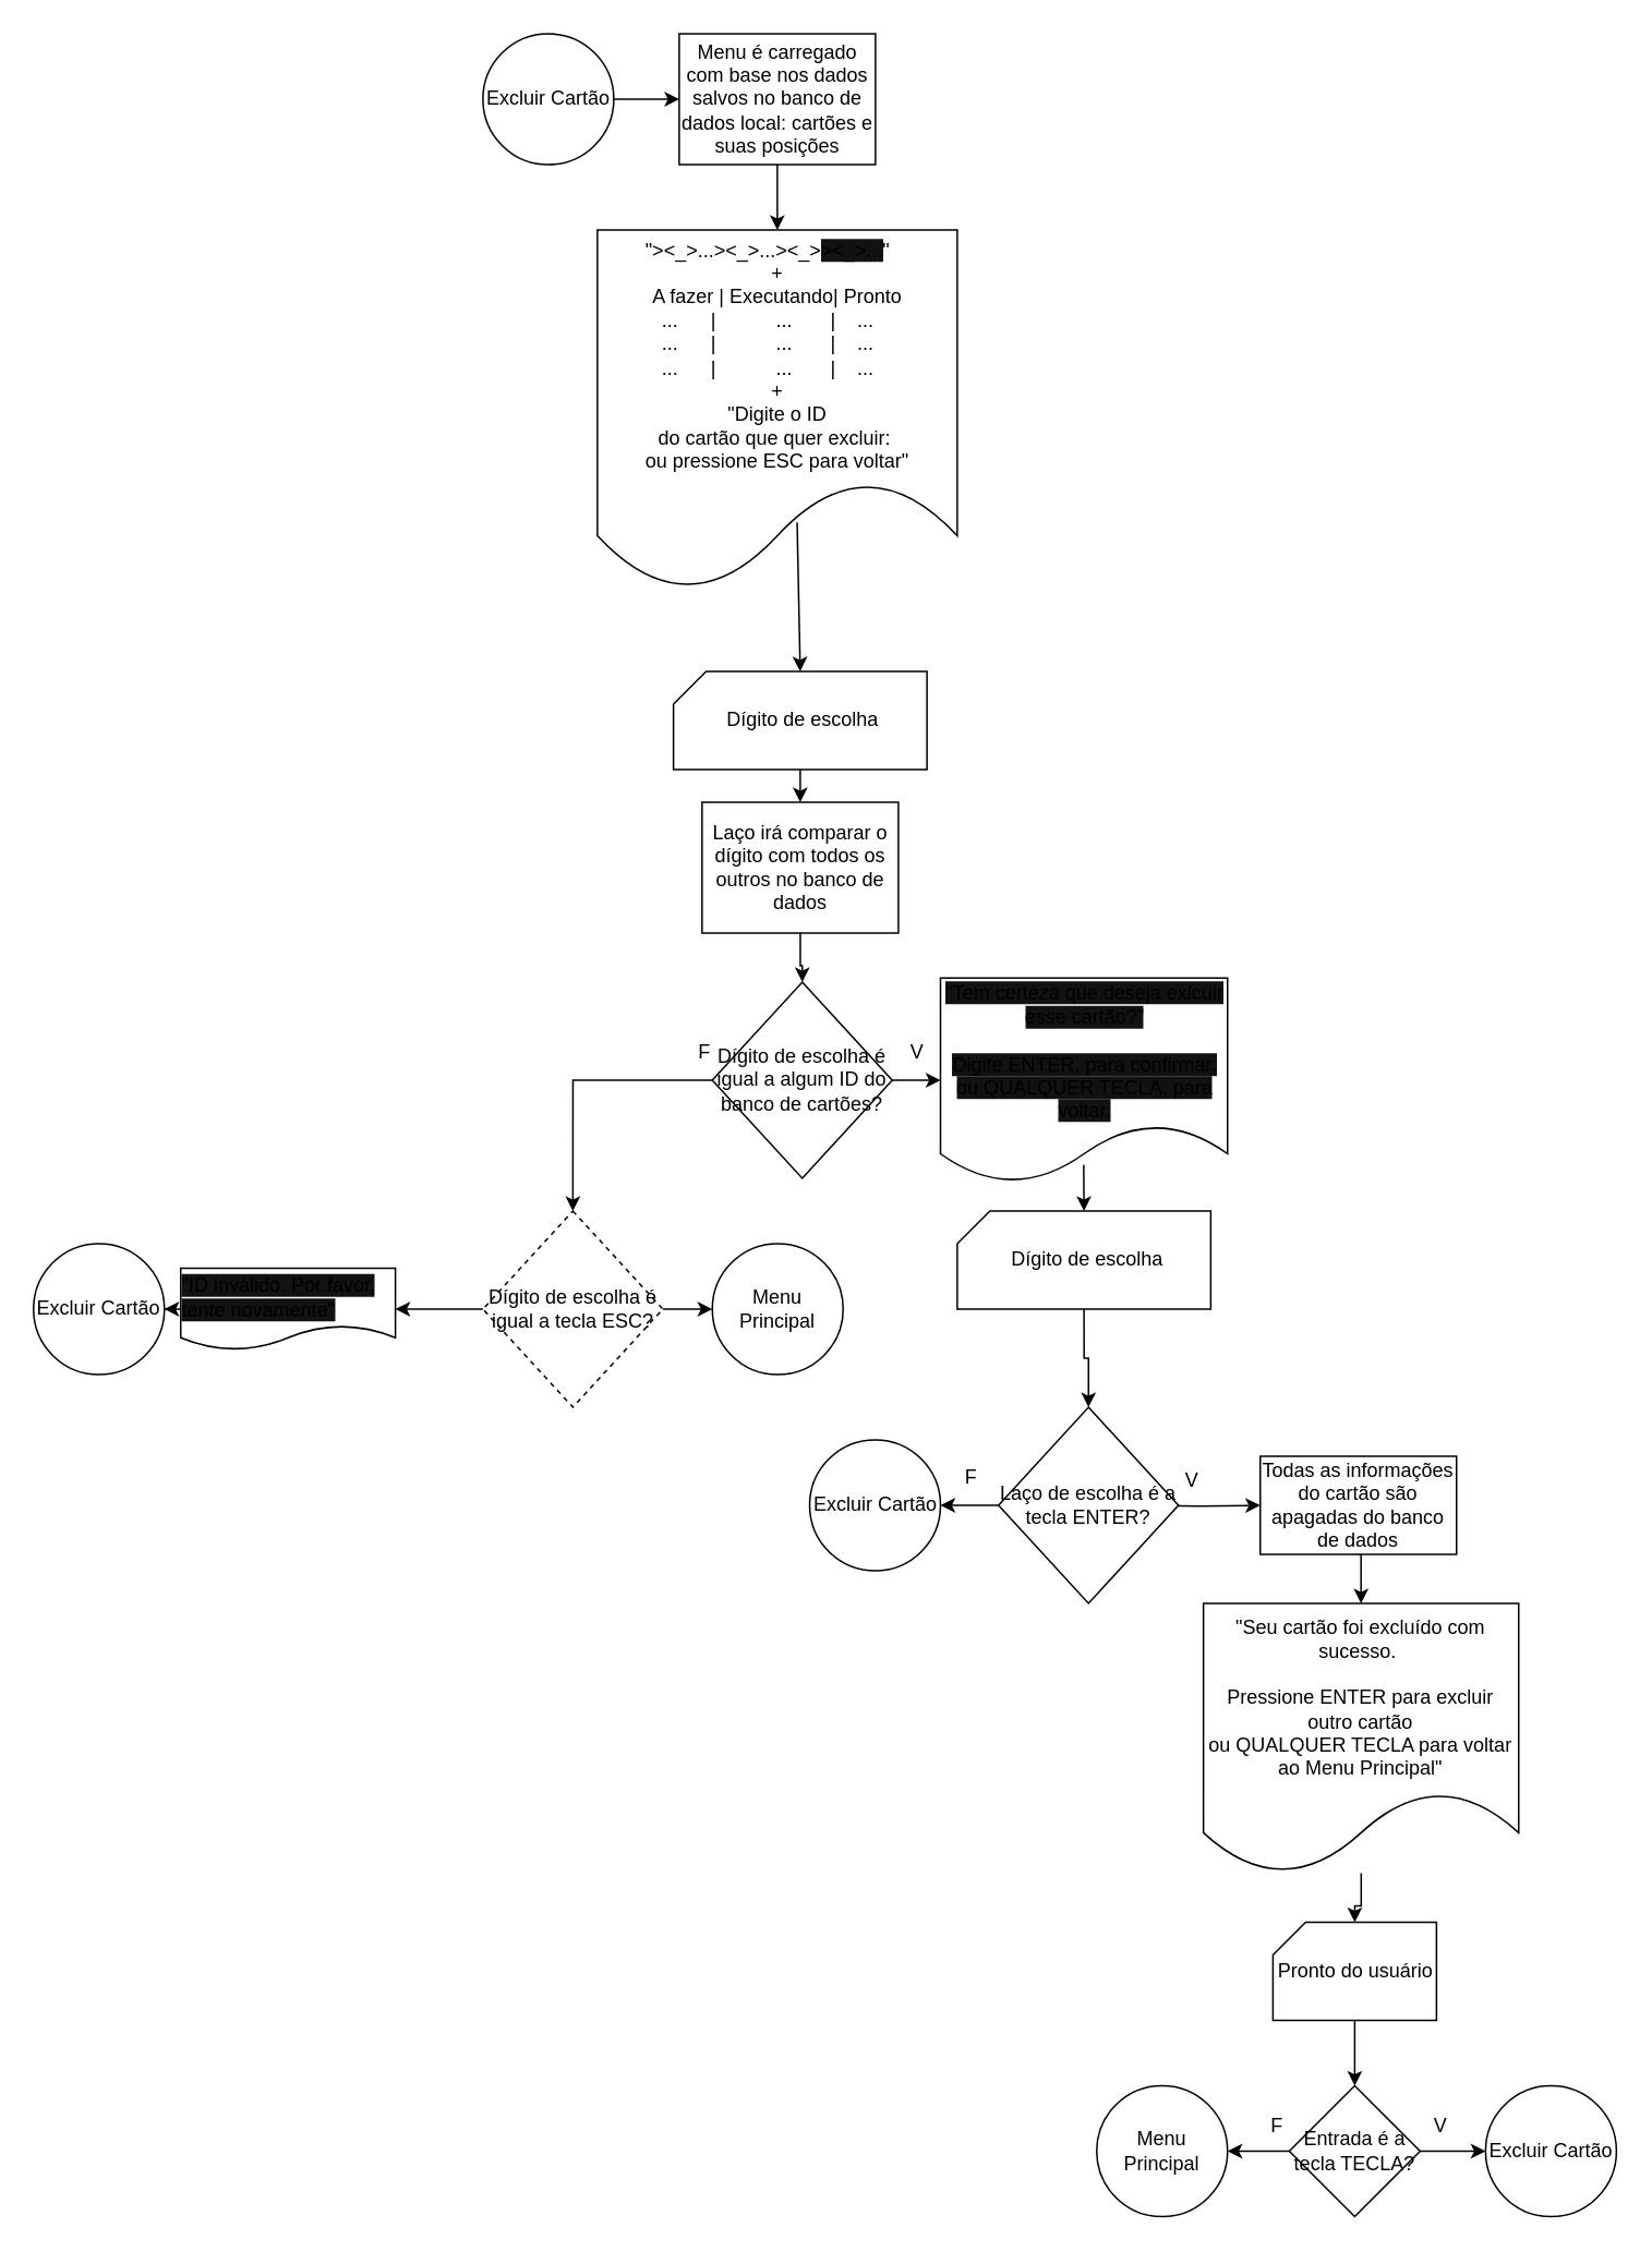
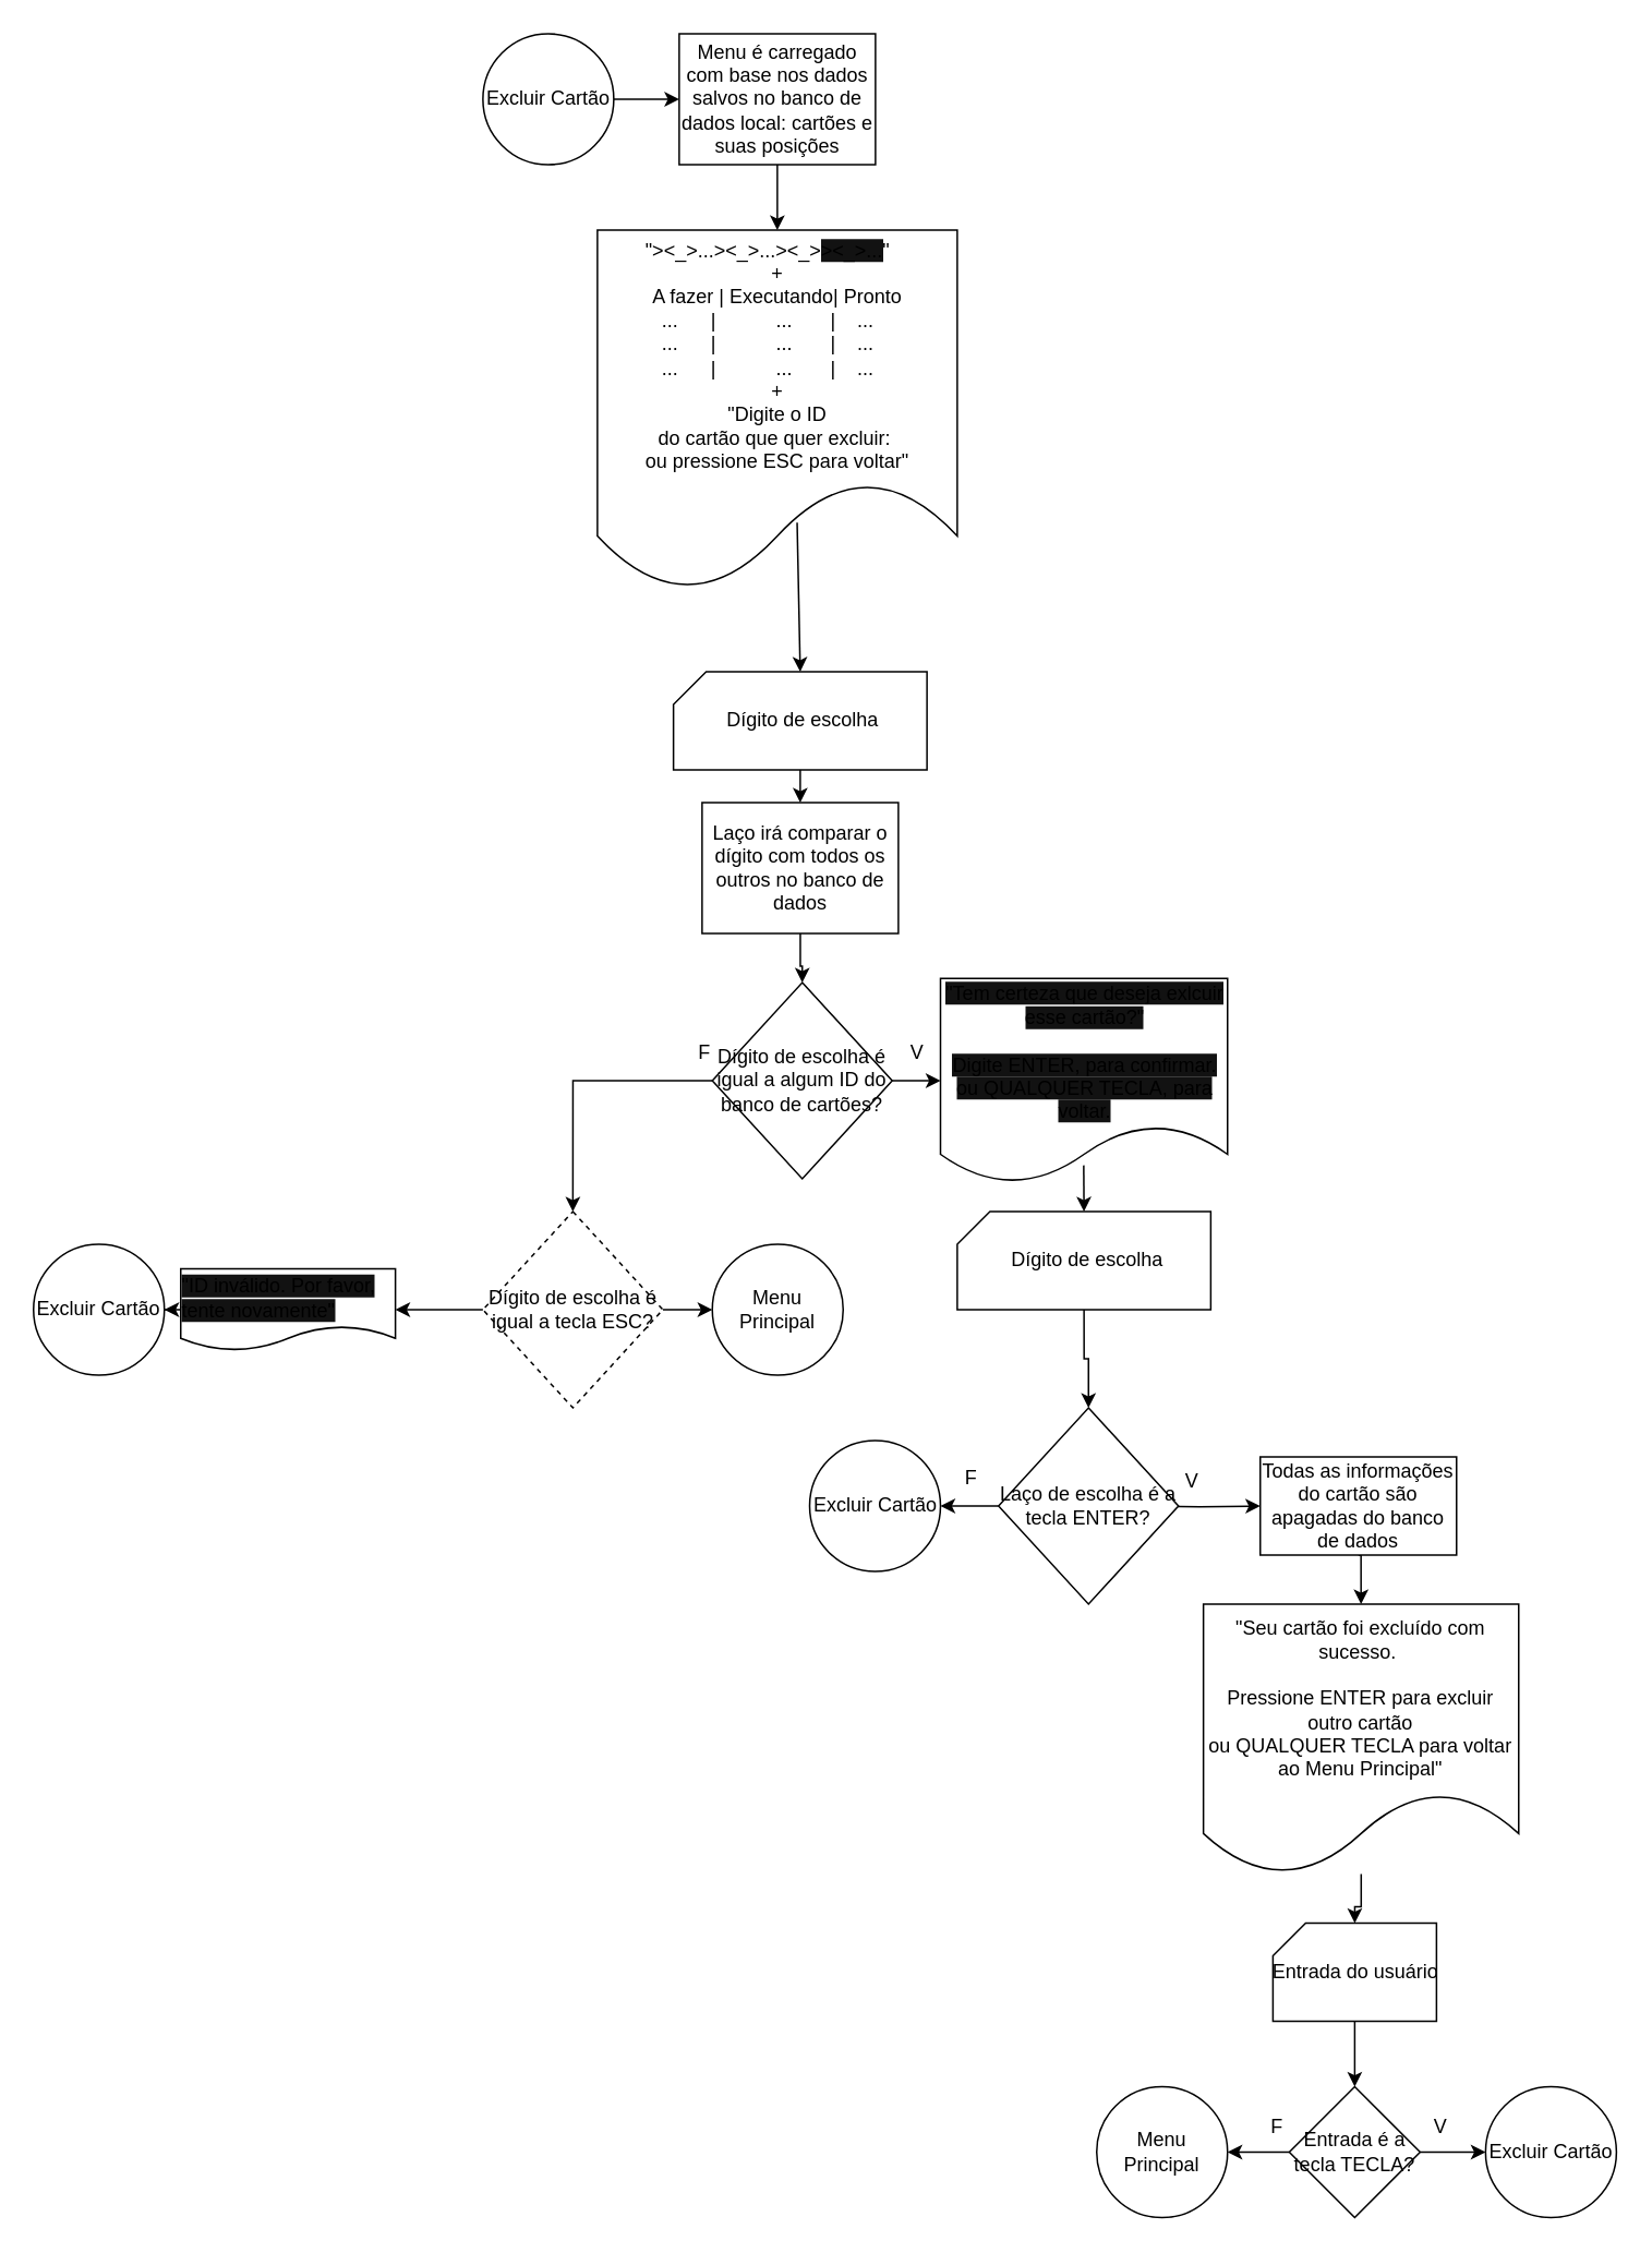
- <mxCell id="34" value="Pronto do usuário" style="text;html=1;align=center;verticalAlign=middle;resizable=0;points=[];autosize=1;strokeColor=none;fillColor=none;" parent="1" vertex="1"><mxGeometry x="767.76" y="1190" width="120" height="30" as="geometry" /></mxCell>
+ <mxCell id="34" value="Entrada do usuário" style="text;html=1;align=center;verticalAlign=middle;resizable=0;points=[];autosize=1;strokeColor=none;fillColor=none;" parent="1" vertex="1"><mxGeometry x="767.76" y="1190" width="120" height="30" as="geometry" /></mxCell>
